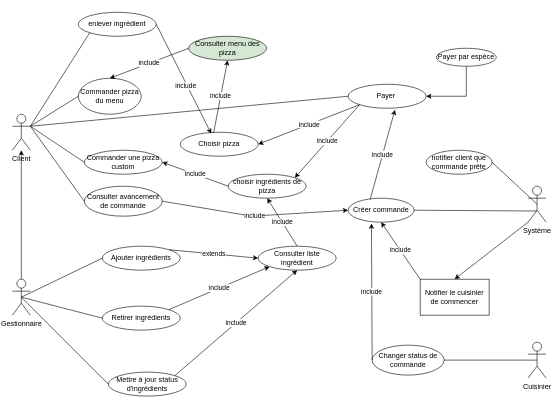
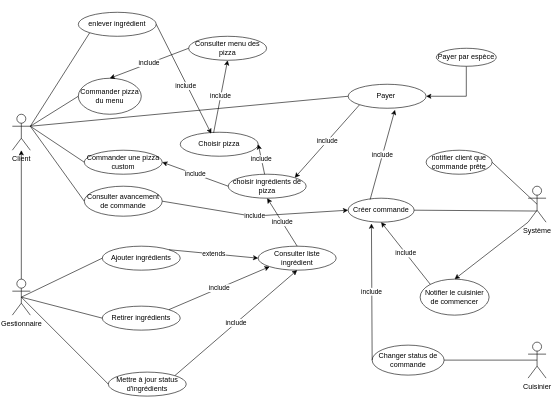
- <mxCell id="10" value="Consulter menu des pizza" style="ellipse;whiteSpace=wrap;html=1;fillColor=#d5e8d4;" vertex="1" parent="1"><mxGeometry x="314" y="60" width="130" height="40" as="geometry" /></mxCell>
+ <mxCell id="10" value="Consulter menu des pizza" style="ellipse;whiteSpace=wrap;html=1;" vertex="1" parent="1"><mxGeometry x="314" y="60" width="130" height="40" as="geometry" /></mxCell>
- <mxCell id="32" value="include" style="endArrow=none;html=1;rounded=0;exitX=1;exitY=0.5;exitDx=0;exitDy=0;entryX=0;entryY=1;entryDx=0;entryDy=0;endFill=0;startArrow=classic;startFill=1;" edge="1" parent="1" source="12" target="28"><mxGeometry width="50" height="50" relative="1" as="geometry"><mxPoint x="570" y="210" as="sourcePoint" /><mxPoint x="620" y="160" as="targetPoint" /></mxGeometry></mxCell>
+ <mxCell id="32" value="include" style="endArrow=none;html=1;rounded=0;exitX=1;exitY=0.5;exitDx=0;exitDy=0;endFill=0;startArrow=classic;startFill=1;" edge="1" parent="1" source="12" target="13"><mxGeometry width="50" height="50" relative="1" as="geometry"><mxPoint x="570" y="210" as="sourcePoint" /><mxPoint x="620" y="160" as="targetPoint" /></mxGeometry></mxCell>
- <mxCell id="35" value="Notifier le cuisinier de commencer" style="whiteSpace=wrap;html=1;rounded=0;" vertex="1" parent="1"><mxGeometry x="700" y="465" width="115" height="60" as="geometry" /></mxCell>
+ <mxCell id="35" value="Notifier le cuisinier de commencer" style="ellipse;whiteSpace=wrap;html=1;" vertex="1" parent="1"><mxGeometry x="700" y="465" width="115" height="60" as="geometry" /></mxCell>
